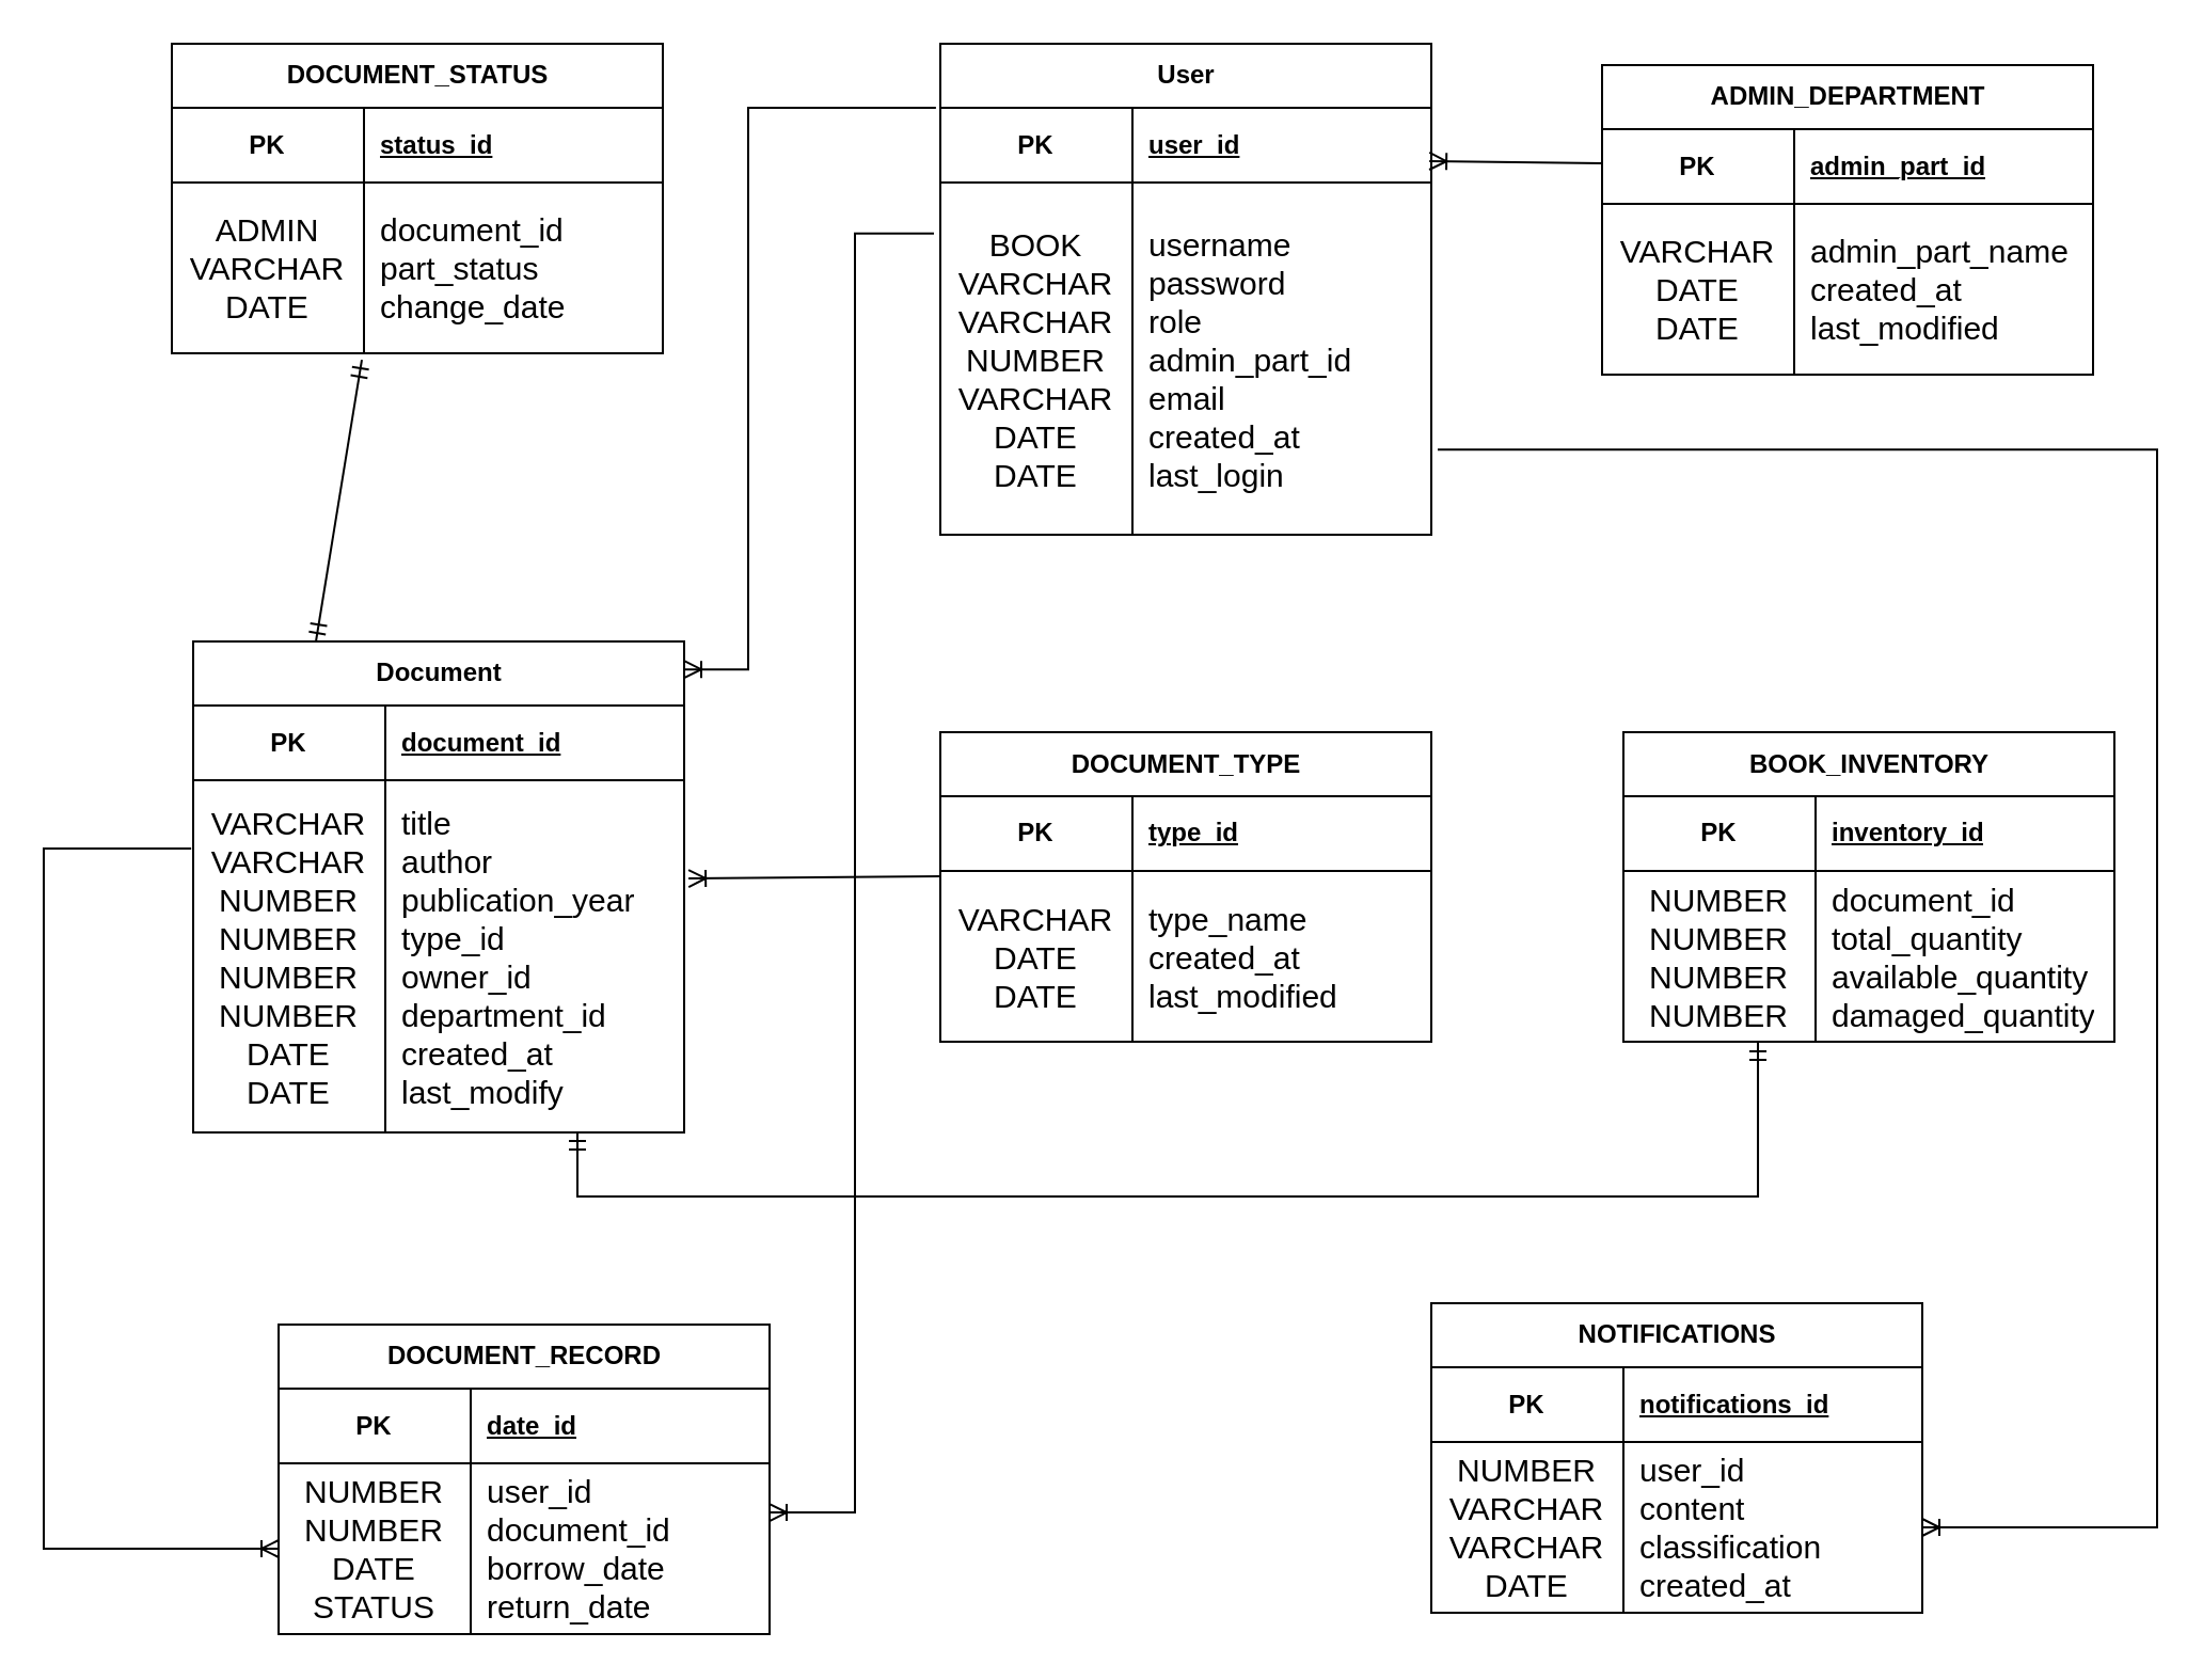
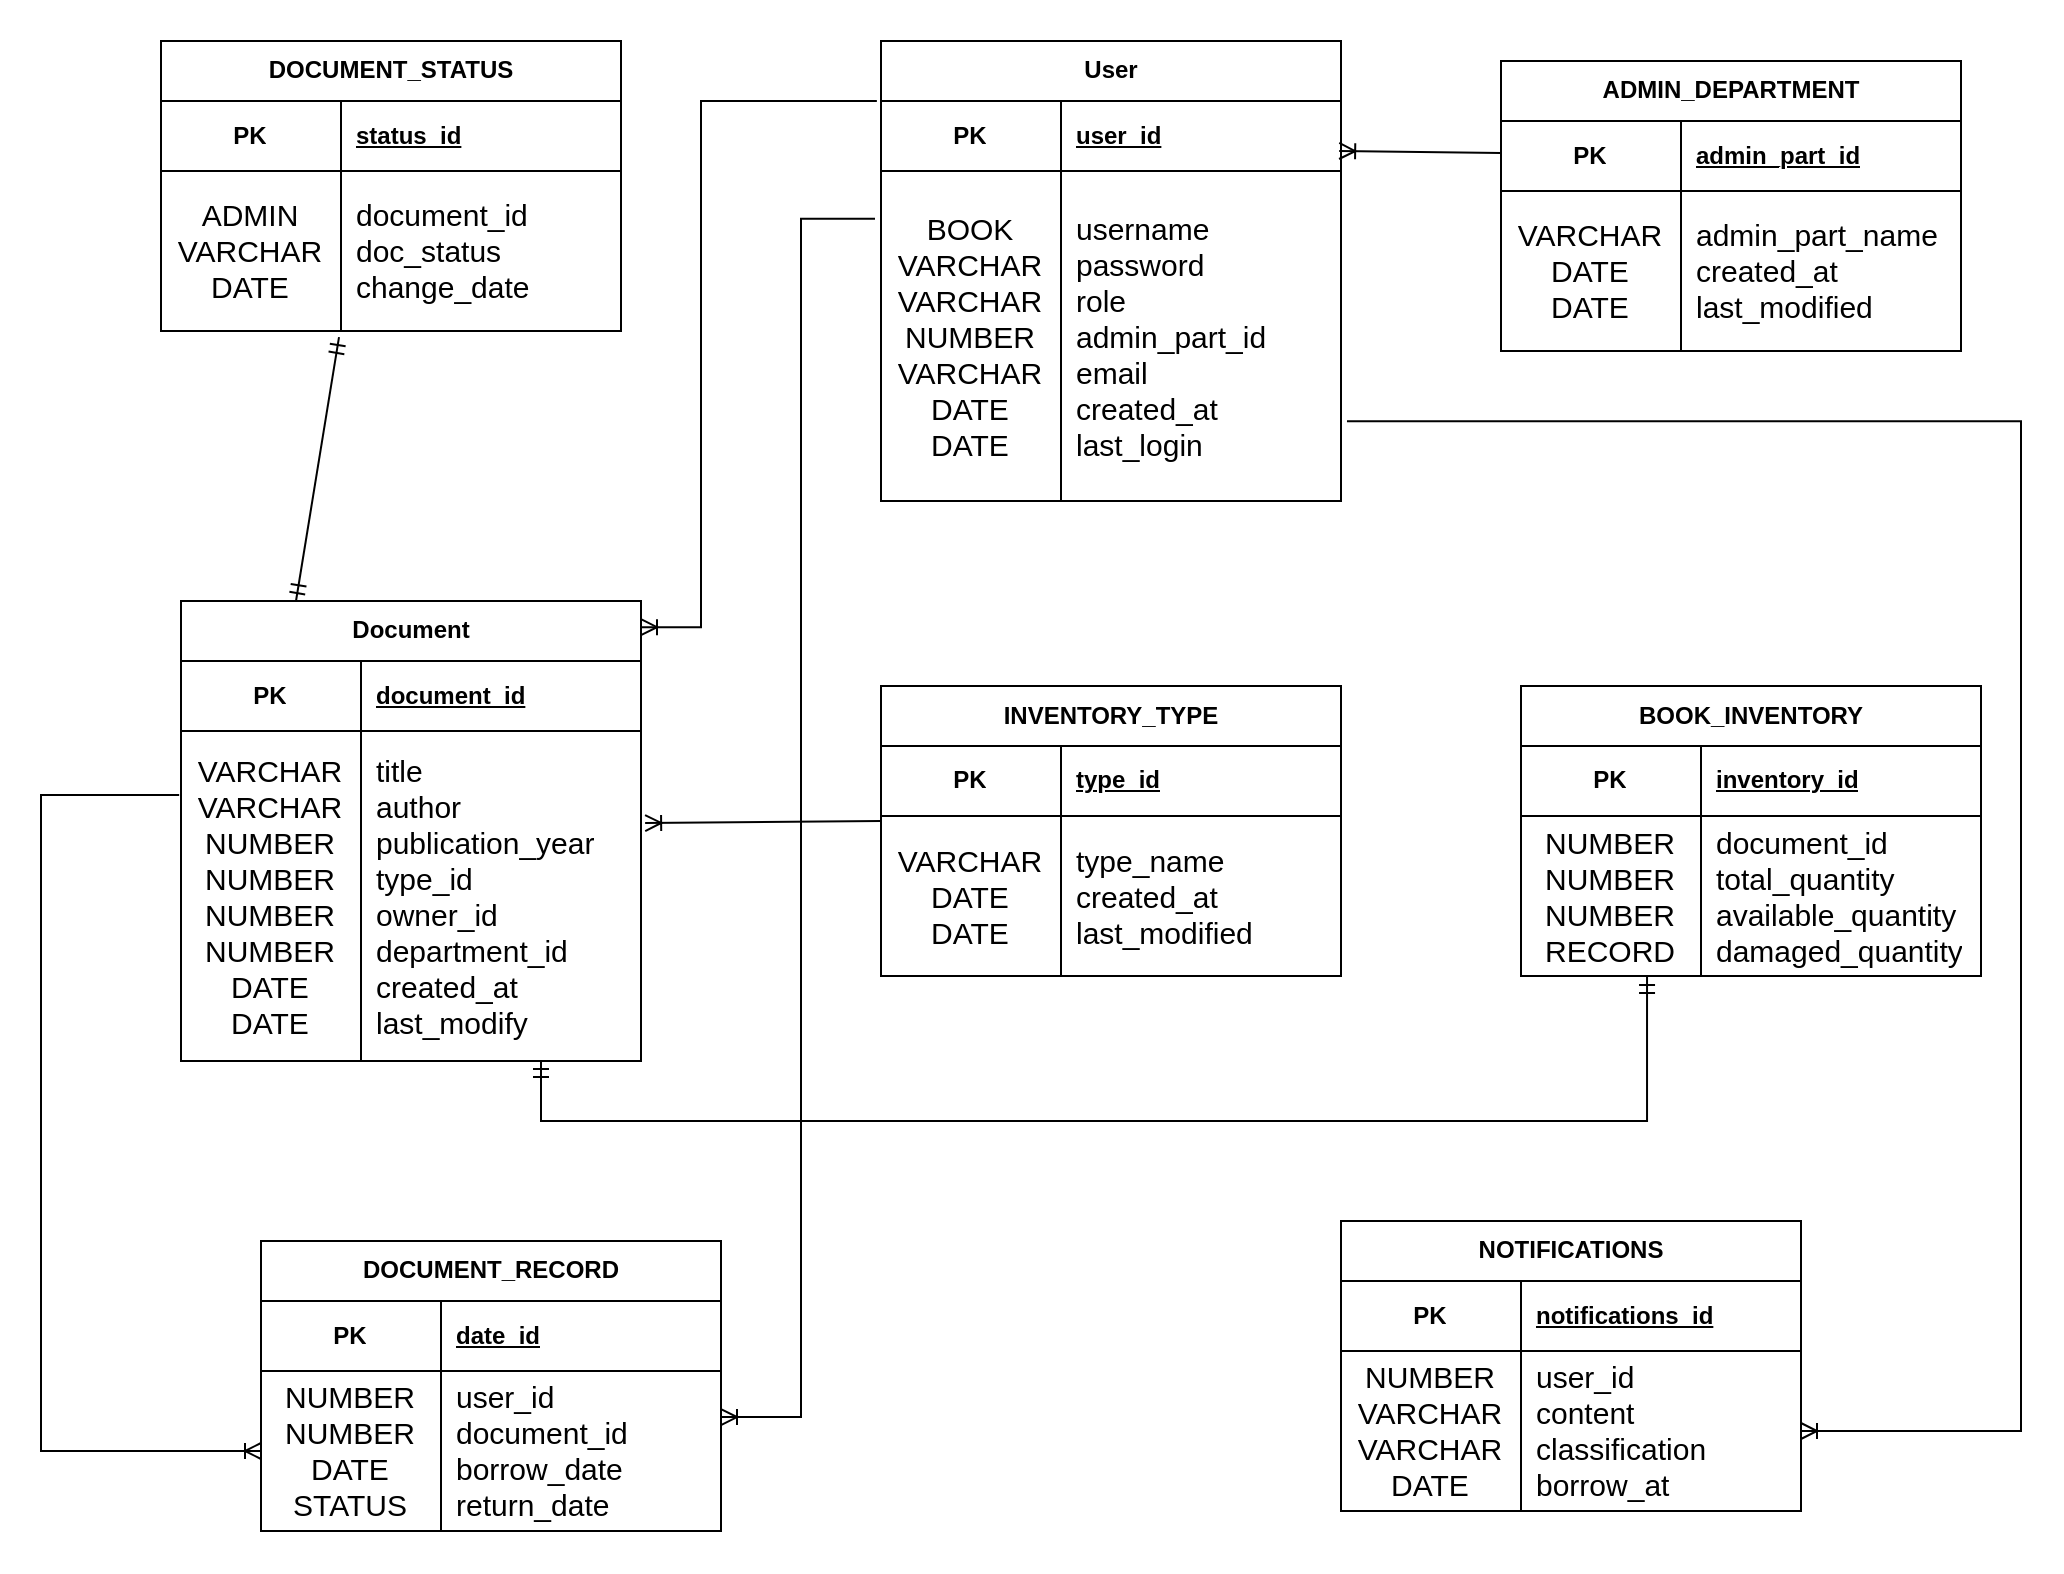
- <mxCell id="36" value="&lt;span style=&quot;font-size: 15px;&quot;&gt;document_id&lt;/span&gt;&lt;div&gt;&lt;span style=&quot;font-size: 15px;&quot;&gt;part_status&lt;/span&gt;&lt;/div&gt;&lt;div&gt;&lt;span style=&quot;font-size: 15px;&quot;&gt;change_date&lt;/span&gt;&lt;/div&gt;" style="shape=partialRectangle;connectable=0;fillColor=none;top=0;left=0;bottom=0;right=0;align=left;spacingLeft=6;overflow=hidden;whiteSpace=wrap;html=1;" vertex="1" parent="34"><mxGeometry x="90" width="140" height="80" as="geometry"><mxRectangle width="140" height="80" as="alternateBounds" /></mxGeometry></mxCell>
+ <mxCell id="36" value="&lt;span style=&quot;font-size: 15px;&quot;&gt;document_id&lt;/span&gt;&lt;div&gt;&lt;span style=&quot;font-size: 15px;&quot;&gt;doc_status&lt;/span&gt;&lt;/div&gt;&lt;div&gt;&lt;span style=&quot;font-size: 15px;&quot;&gt;change_date&lt;/span&gt;&lt;/div&gt;" style="shape=partialRectangle;connectable=0;fillColor=none;top=0;left=0;bottom=0;right=0;align=left;spacingLeft=6;overflow=hidden;whiteSpace=wrap;html=1;" vertex="1" parent="34"><mxGeometry x="90" width="140" height="80" as="geometry"><mxRectangle width="140" height="80" as="alternateBounds" /></mxGeometry></mxCell>
- <mxCell id="23" value="DOCUMENT_TYPE" style="shape=table;startSize=30;container=1;collapsible=1;childLayout=tableLayout;fixedRows=1;rowLines=0;fontStyle=1;align=center;resizeLast=1;html=1;" vertex="1" parent="1"><mxGeometry x="440" y="342.5" width="230" height="145" as="geometry" /></mxCell>
+ <mxCell id="23" value="INVENTORY_TYPE" style="shape=table;startSize=30;container=1;collapsible=1;childLayout=tableLayout;fixedRows=1;rowLines=0;fontStyle=1;align=center;resizeLast=1;html=1;" vertex="1" parent="1"><mxGeometry x="440" y="342.5" width="230" height="145" as="geometry" /></mxCell>
- <mxCell id="56" value="&lt;span style=&quot;font-size: 15px;&quot;&gt;NUMBER&lt;/span&gt;&lt;div&gt;&lt;span style=&quot;font-size: 15px;&quot;&gt;NUMBER&lt;/span&gt;&lt;span style=&quot;font-size: 15px;&quot;&gt;&lt;/span&gt;&lt;/div&gt;&lt;div&gt;&lt;span style=&quot;font-size: 15px;&quot;&gt;NUMBER&lt;/span&gt;&lt;span style=&quot;font-size: 15px;&quot;&gt;&lt;/span&gt;&lt;/div&gt;&lt;div&gt;&lt;span style=&quot;font-size: 15px;&quot;&gt;NUMBER&lt;/span&gt;&lt;span style=&quot;font-size: 15px;&quot;&gt;&lt;/span&gt;&lt;/div&gt;" style="shape=partialRectangle;connectable=0;fillColor=none;top=0;left=0;bottom=0;right=0;editable=1;overflow=hidden;whiteSpace=wrap;html=1;" vertex="1" parent="55"><mxGeometry width="90" height="80" as="geometry"><mxRectangle width="90" height="80" as="alternateBounds" /></mxGeometry></mxCell>
+ <mxCell id="56" value="&lt;span style=&quot;font-size: 15px;&quot;&gt;NUMBER&lt;/span&gt;&lt;div&gt;&lt;span style=&quot;font-size: 15px;&quot;&gt;NUMBER&lt;/span&gt;&lt;span style=&quot;font-size: 15px;&quot;&gt;&lt;/span&gt;&lt;/div&gt;&lt;div&gt;&lt;span style=&quot;font-size: 15px;&quot;&gt;NUMBER&lt;/span&gt;&lt;span style=&quot;font-size: 15px;&quot;&gt;&lt;/span&gt;&lt;/div&gt;&lt;div&gt;&lt;span style=&quot;font-size: 15px;&quot;&gt;RECORD&lt;/span&gt;&lt;span style=&quot;font-size: 15px;&quot;&gt;&lt;/span&gt;&lt;/div&gt;" style="shape=partialRectangle;connectable=0;fillColor=none;top=0;left=0;bottom=0;right=0;editable=1;overflow=hidden;whiteSpace=wrap;html=1;" vertex="1" parent="55"><mxGeometry width="90" height="80" as="geometry"><mxRectangle width="90" height="80" as="alternateBounds" /></mxGeometry></mxCell>
- <mxCell id="50" value="&lt;span style=&quot;font-size: 15px;&quot;&gt;user_id&lt;/span&gt;&lt;div&gt;&lt;span style=&quot;font-size: 15px;&quot;&gt;content&lt;br&gt;&lt;/span&gt;&lt;div&gt;&lt;span style=&quot;font-size: 15px;&quot;&gt;classification&lt;/span&gt;&lt;/div&gt;&lt;div&gt;&lt;span style=&quot;font-size: 15px;&quot;&gt;created_at&lt;/span&gt;&lt;/div&gt;&lt;/div&gt;" style="shape=partialRectangle;connectable=0;fillColor=none;top=0;left=0;bottom=0;right=0;align=left;spacingLeft=6;overflow=hidden;whiteSpace=wrap;html=1;" vertex="1" parent="48"><mxGeometry x="90" width="140" height="80" as="geometry"><mxRectangle width="140" height="80" as="alternateBounds" /></mxGeometry></mxCell>
+ <mxCell id="50" value="&lt;span style=&quot;font-size: 15px;&quot;&gt;user_id&lt;/span&gt;&lt;div&gt;&lt;span style=&quot;font-size: 15px;&quot;&gt;content&lt;br&gt;&lt;/span&gt;&lt;div&gt;&lt;span style=&quot;font-size: 15px;&quot;&gt;classification&lt;/span&gt;&lt;/div&gt;&lt;div&gt;&lt;span style=&quot;font-size: 15px;&quot;&gt;borrow_at&lt;/span&gt;&lt;/div&gt;&lt;/div&gt;" style="shape=partialRectangle;connectable=0;fillColor=none;top=0;left=0;bottom=0;right=0;align=left;spacingLeft=6;overflow=hidden;whiteSpace=wrap;html=1;" vertex="1" parent="48"><mxGeometry x="90" width="140" height="80" as="geometry"><mxRectangle width="140" height="80" as="alternateBounds" /></mxGeometry></mxCell>
